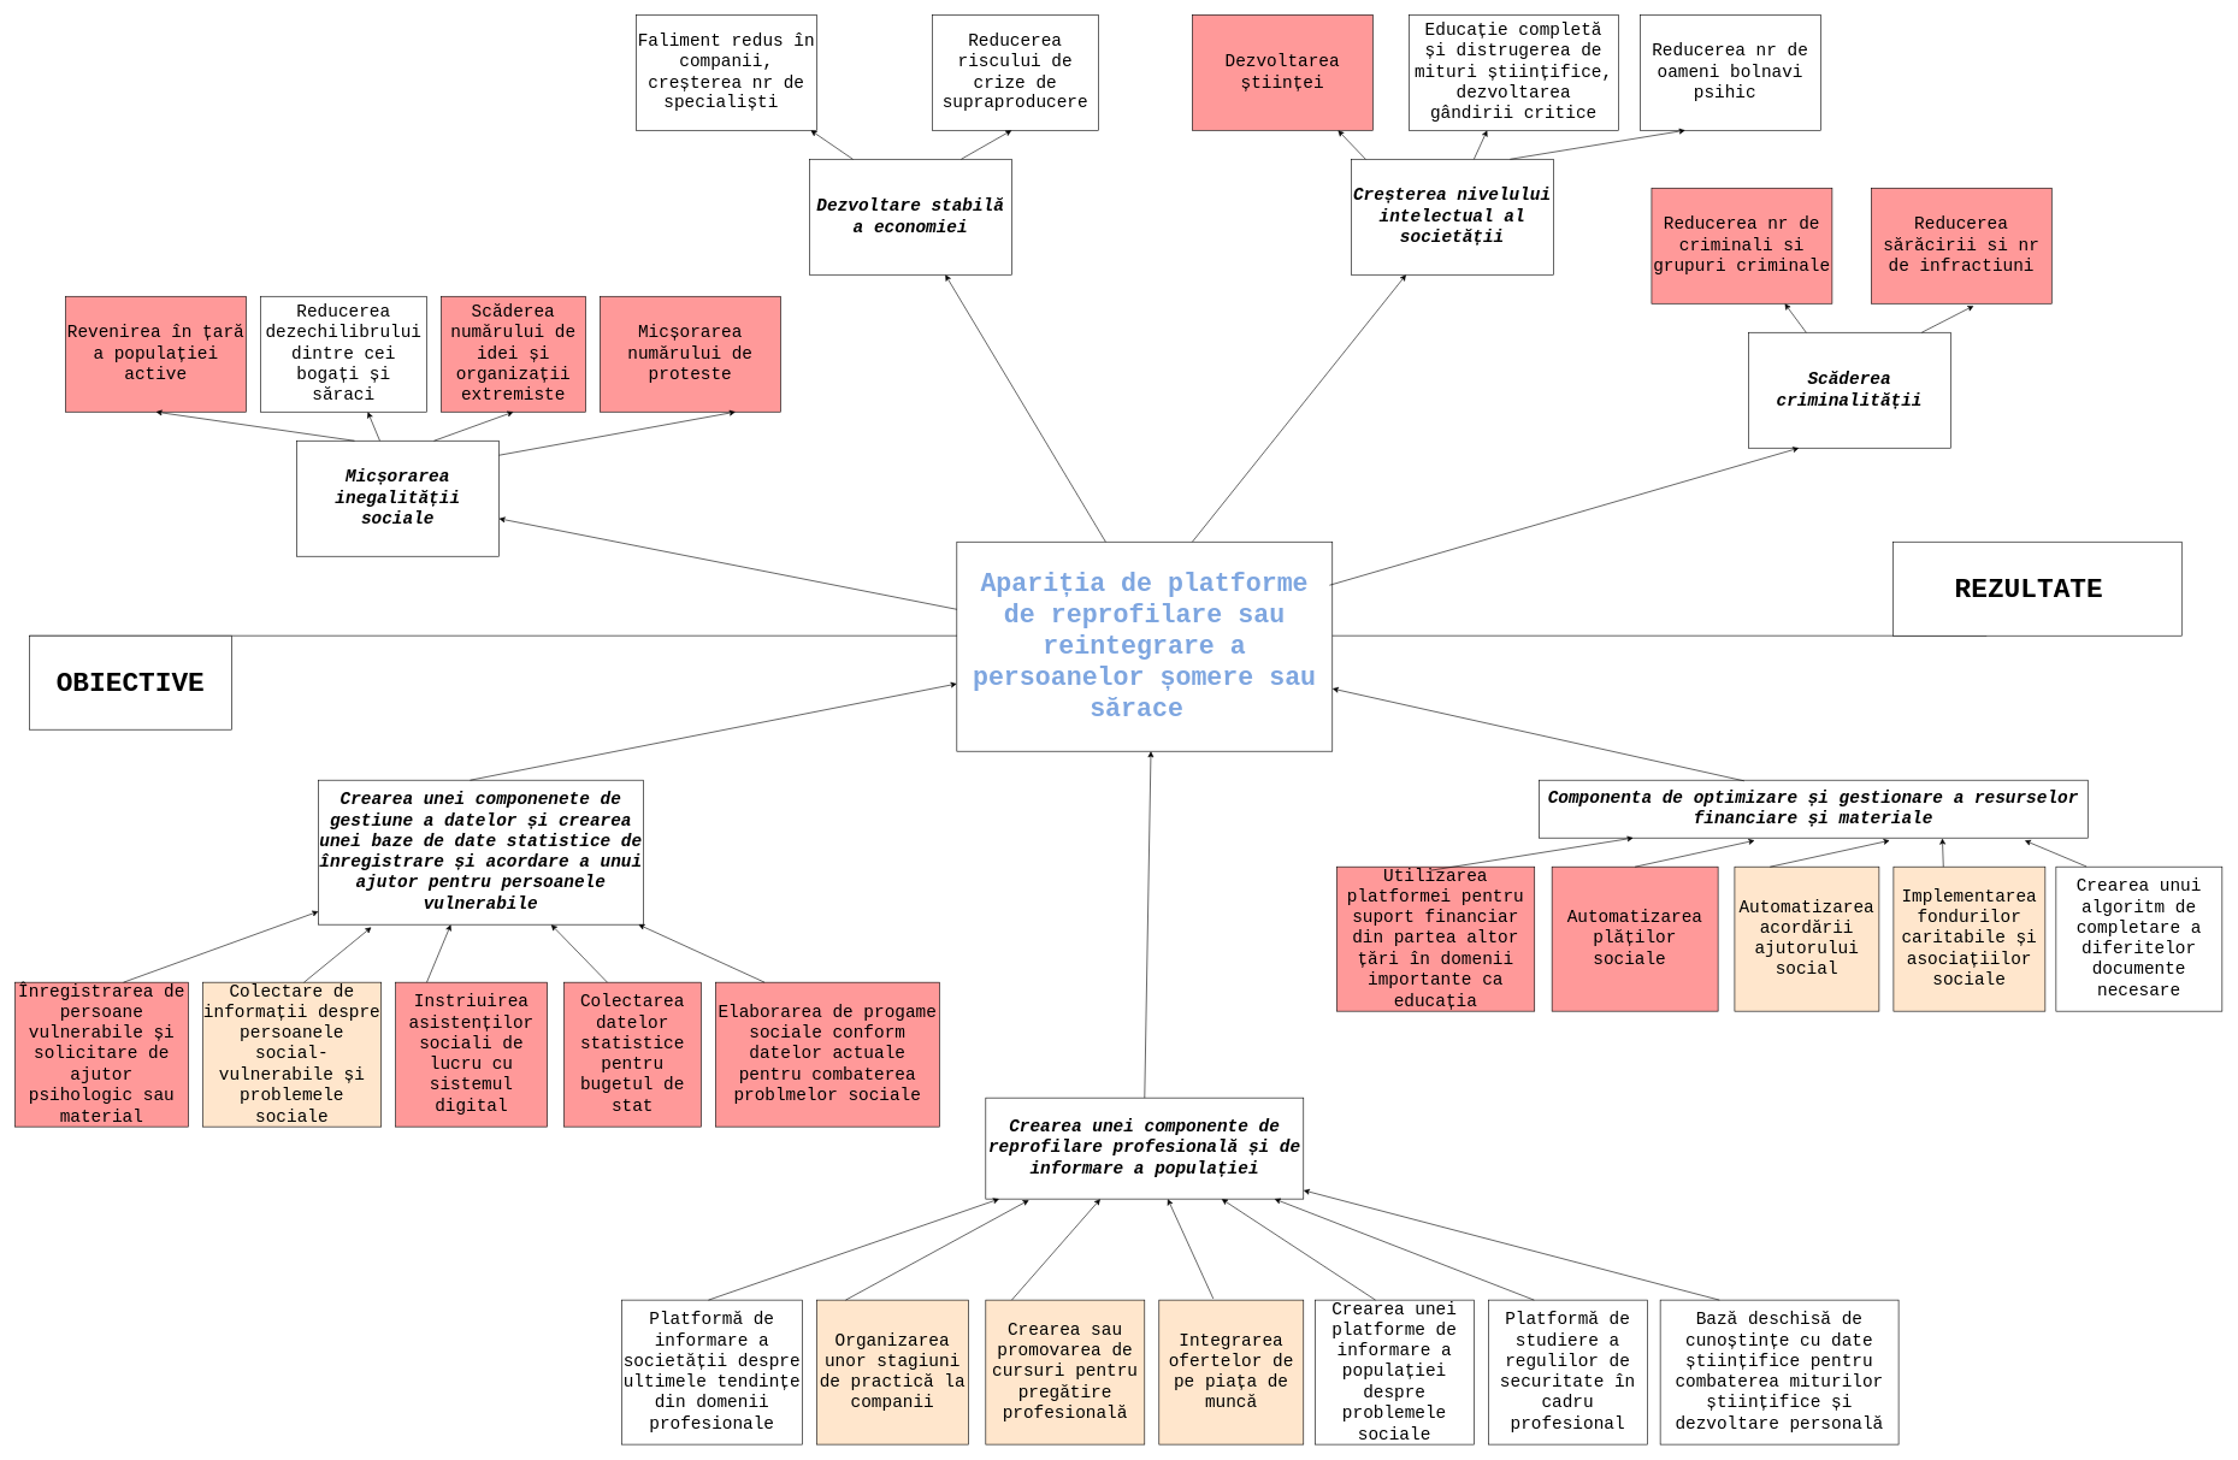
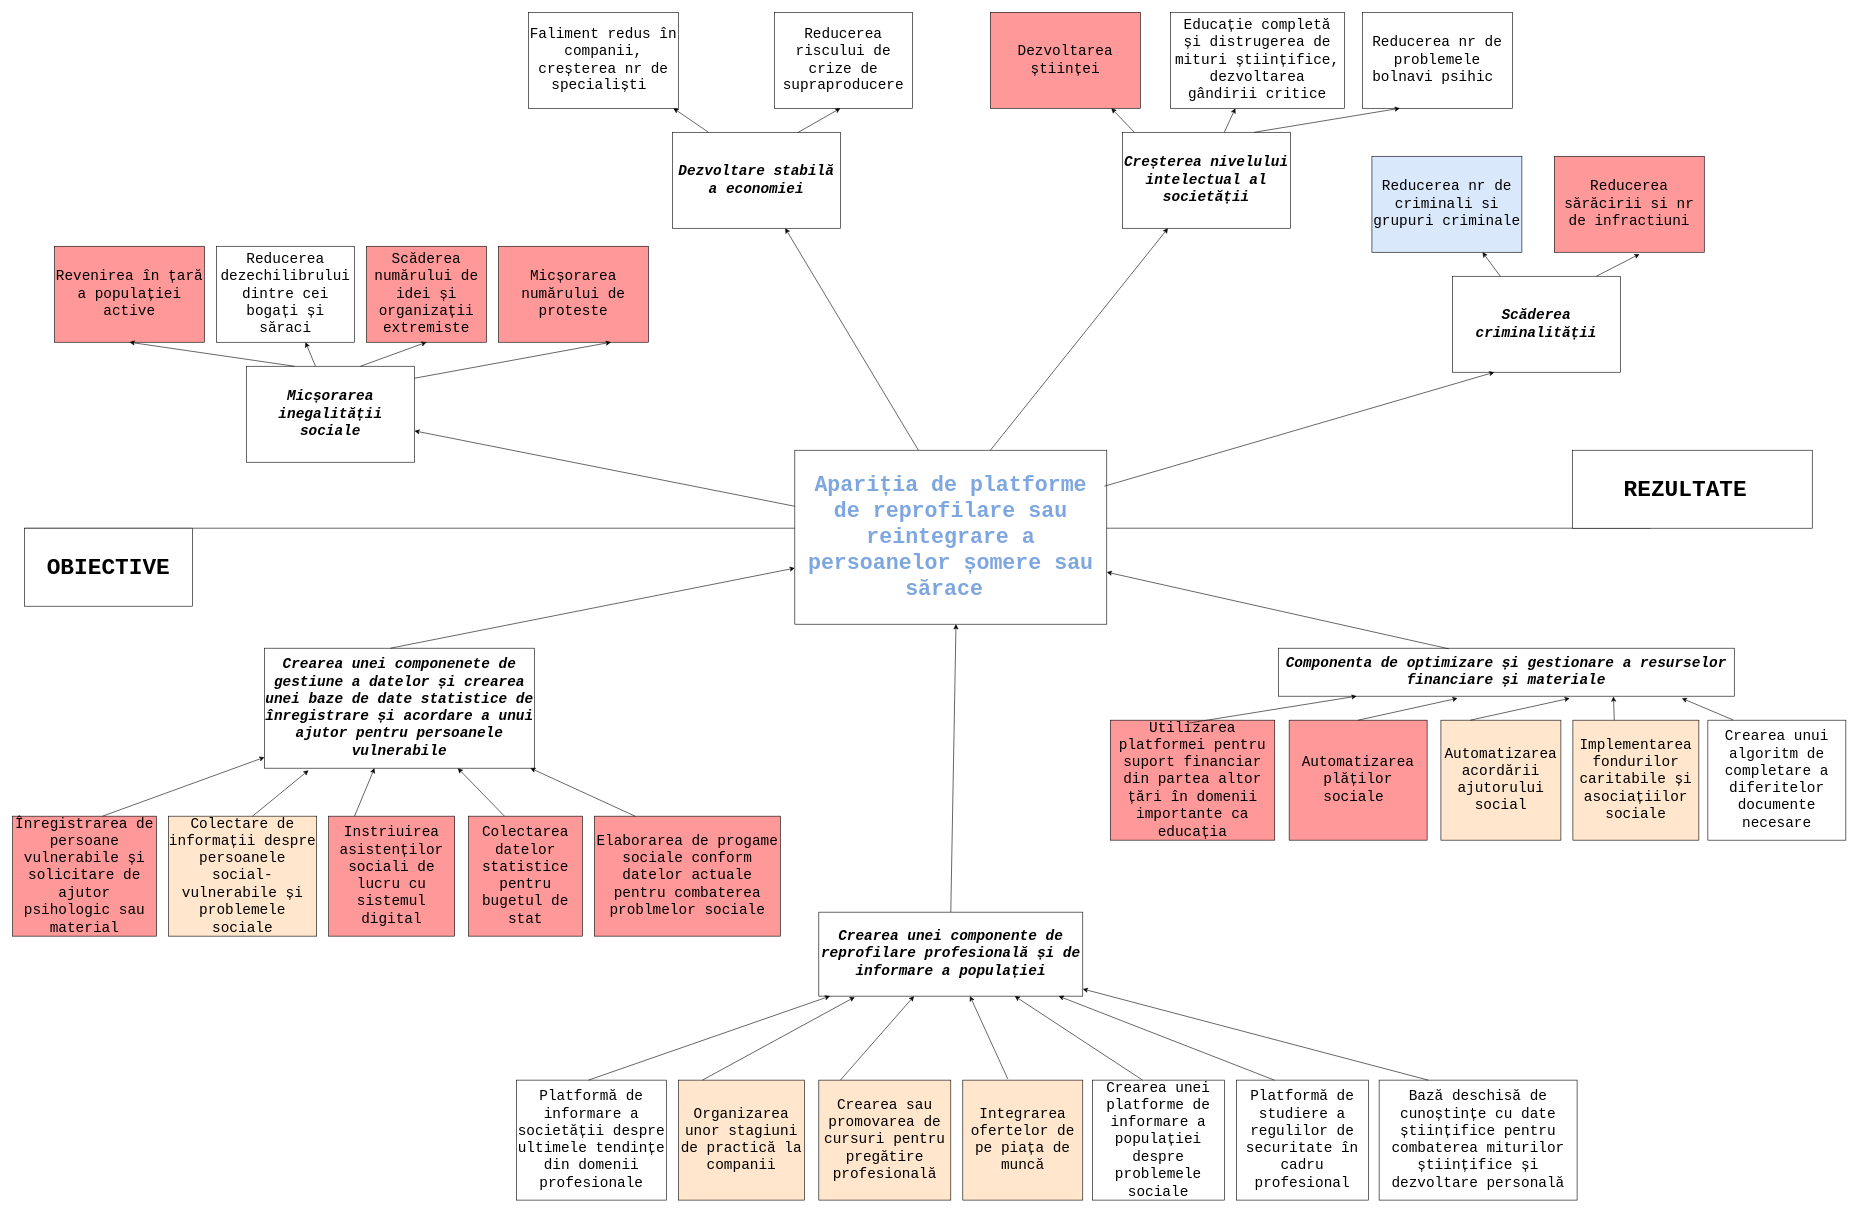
- <mxCell id="53" value="&lt;font face=&quot;Courier New&quot;&gt;&lt;span style=&quot;font-size: 24px&quot;&gt;Reducerea nr de oameni bolnavi psihic&amp;nbsp;&lt;/span&gt;&lt;/font&gt;" style="rounded=0;whiteSpace=wrap;html=1;fillColor=#FFFFFF;container=1;" vertex="1" parent="49"><mxGeometry x="620" width="250" height="160" as="geometry" /></mxCell>
+ <mxCell id="53" value="&lt;font face=&quot;Courier New&quot;&gt;&lt;span style=&quot;font-size: 24px&quot;&gt;Reducerea nr de problemele bolnavi psihic&amp;nbsp;&lt;/span&gt;&lt;/font&gt;" style="rounded=0;whiteSpace=wrap;html=1;fillColor=#FFFFFF;container=1;" vertex="1" parent="49"><mxGeometry x="620" width="250" height="160" as="geometry" /></mxCell>
- <mxCell id="55" value="&lt;font face=&quot;Courier New&quot;&gt;&lt;span style=&quot;font-size: 24px&quot;&gt;Reducerea nr de criminali si grupuri criminale&lt;/span&gt;&lt;/font&gt;" style="rounded=0;whiteSpace=wrap;html=1;fillColor=#FF9999;container=1;" vertex="1" parent="49"><mxGeometry x="636" y="240" width="250" height="160" as="geometry" /></mxCell>
+ <mxCell id="55" value="&lt;font face=&quot;Courier New&quot;&gt;&lt;span style=&quot;font-size: 24px&quot;&gt;Reducerea nr de criminali si grupuri criminale&lt;/span&gt;&lt;/font&gt;" style="rounded=0;whiteSpace=wrap;html=1;fillColor=#dae8fc;container=1;" vertex="1" parent="49"><mxGeometry x="636" y="240" width="250" height="160" as="geometry" /></mxCell>
